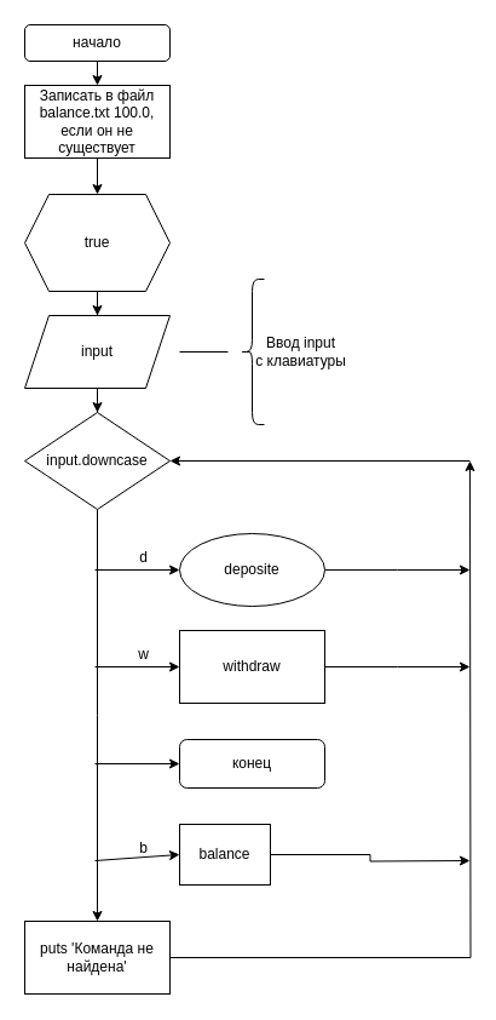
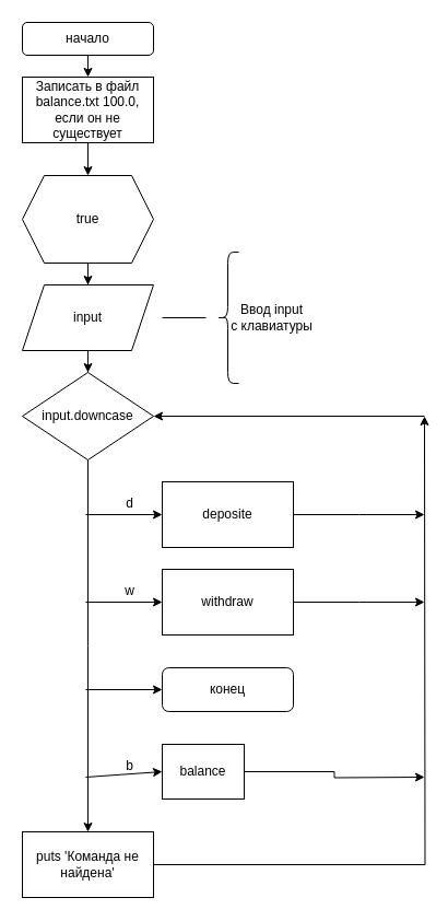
- <mxCell id="15" value="deposite" style="ellipse;whiteSpace=wrap;html=1;" vertex="1" parent="1"><mxGeometry x="148" y="440" width="120" height="60" as="geometry" /></mxCell>
+ <mxCell id="15" value="deposite" style="rounded=0;whiteSpace=wrap;html=1;" vertex="1" parent="1"><mxGeometry x="148" y="440" width="120" height="60" as="geometry" /></mxCell>
